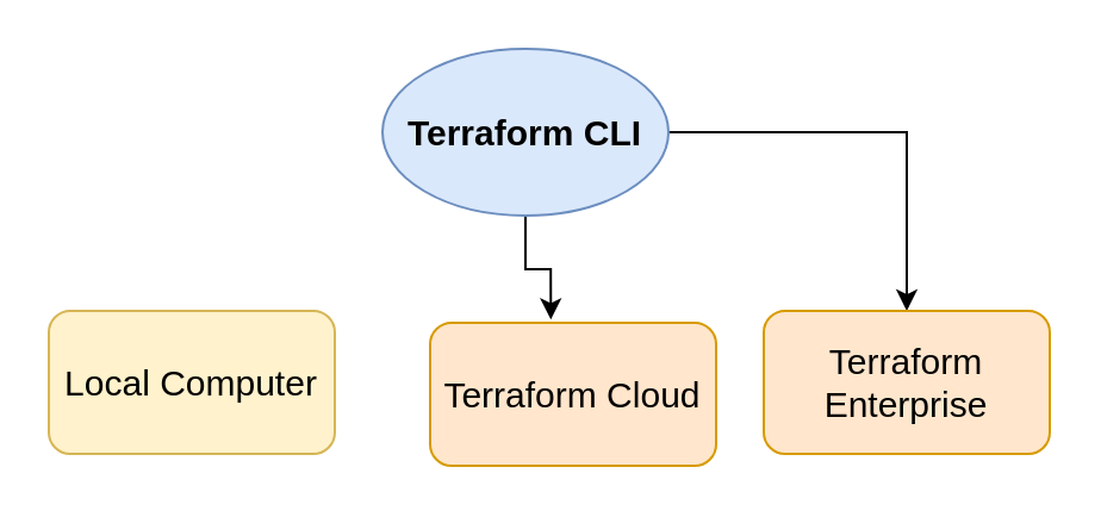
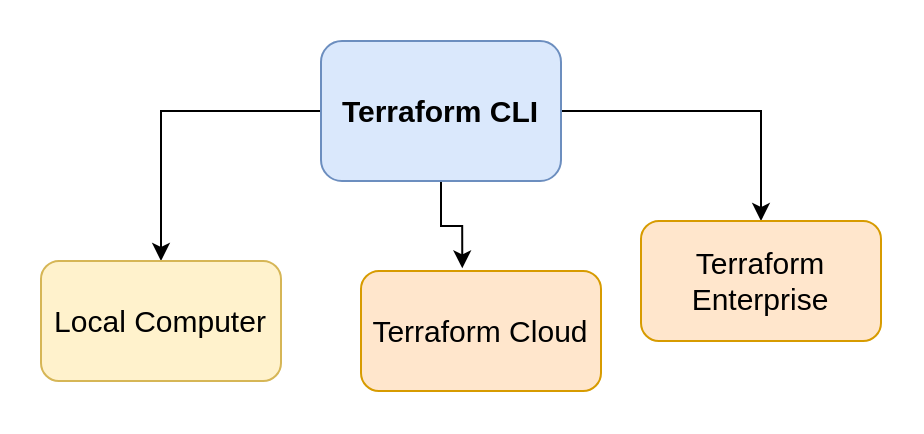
+ <mxCell id="2" style="edgeStyle=orthogonalEdgeStyle;rounded=0;orthogonalLoop=1;jettySize=auto;html=1;entryX=0.5;entryY=0;entryDx=0;entryDy=0;" edge="1" parent="1" source="5" target="6"><mxGeometry relative="1" as="geometry" /></mxCell>
- <mxCell id="5" value="&lt;b&gt;&lt;font style=&quot;font-size: 15px&quot;&gt;Terraform CLI&lt;/font&gt;&lt;/b&gt;" style="ellipse;whiteSpace=wrap;html=1;strokeColor=#6c8ebf;fillColor=#dae8fc;" vertex="1" parent="1"><mxGeometry x="160" y="20" width="120" height="70" as="geometry" /></mxCell>
+ <mxCell id="5" value="&lt;b&gt;&lt;font style=&quot;font-size: 15px&quot;&gt;Terraform CLI&lt;/font&gt;&lt;/b&gt;" style="whiteSpace=wrap;html=1;strokeColor=#6c8ebf;fillColor=#dae8fc;rounded=1;" vertex="1" parent="1"><mxGeometry x="160" y="20" width="120" height="70" as="geometry" /></mxCell>
- <mxCell id="8" value="&lt;font style=&quot;font-size: 15px&quot;&gt;Terraform Enterprise&lt;/font&gt;" style="rounded=1;whiteSpace=wrap;html=1;fillColor=#ffe6cc;strokeColor=#d79b00;" vertex="1" parent="1"><mxGeometry x="320" y="130" width="120" height="60" as="geometry" /></mxCell>
+ <mxCell id="8" value="&lt;font style=&quot;font-size: 15px&quot;&gt;Terraform Enterprise&lt;/font&gt;" style="rounded=1;whiteSpace=wrap;html=1;fillColor=#ffe6cc;strokeColor=#d79b00;" vertex="1" parent="1"><mxGeometry x="320" y="110" width="120" height="60" as="geometry" /></mxCell>
